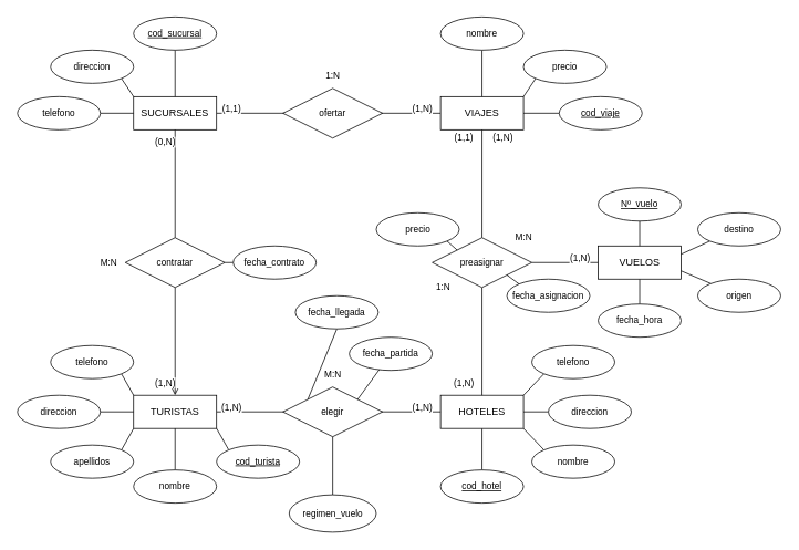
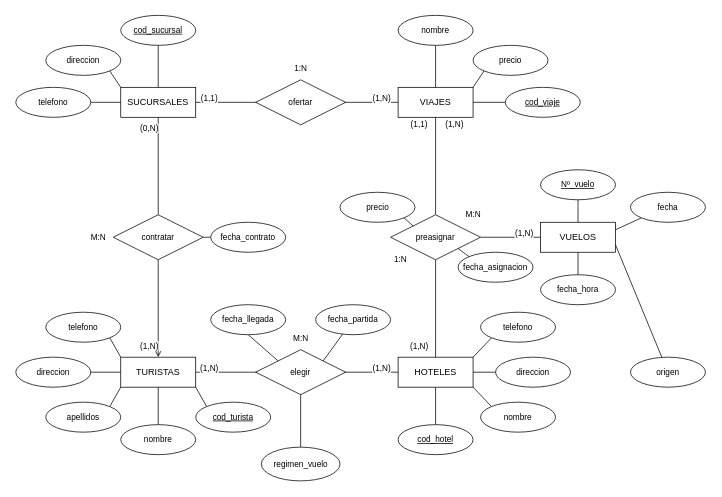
- <mxCell id="28" value="destino" style="ellipse;whiteSpace=wrap;html=1;align=center;fontFamily=Helvetica;fontSize=11;fontColor=default;labelBackgroundColor=default;" vertex="1" parent="1"><mxGeometry x="840" y="256" width="100" height="40" as="geometry" /></mxCell>
+ <mxCell id="28" value="fecha" style="ellipse;whiteSpace=wrap;html=1;align=center;fontFamily=Helvetica;fontSize=11;fontColor=default;labelBackgroundColor=default;" vertex="1" parent="1"><mxGeometry x="840" y="256" width="100" height="40" as="geometry" /></mxCell>
- <mxCell id="26" value="origen" style="ellipse;whiteSpace=wrap;html=1;align=center;fontFamily=Helvetica;fontSize=11;fontColor=default;labelBackgroundColor=default;" vertex="1" parent="1"><mxGeometry x="840" y="336" width="100" height="40" as="geometry" /></mxCell>
+ <mxCell id="26" value="origen" style="ellipse;whiteSpace=wrap;html=1;align=center;fontFamily=Helvetica;fontSize=11;fontColor=default;labelBackgroundColor=default;" vertex="1" parent="1"><mxGeometry x="840" y="476" width="100" height="40" as="geometry" /></mxCell>
- <mxCell id="42" value="fecha_llegada" style="ellipse;whiteSpace=wrap;html=1;align=center;fontFamily=Helvetica;fontSize=11;fontColor=default;labelBackgroundColor=default;" vertex="1" parent="1"><mxGeometry x="355" y="356" width="100" height="40" as="geometry" /></mxCell>
+ <mxCell id="42" value="fecha_llegada" style="ellipse;whiteSpace=wrap;html=1;align=center;fontFamily=Helvetica;fontSize=11;fontColor=default;labelBackgroundColor=default;" vertex="1" parent="1"><mxGeometry x="280" y="406" width="100" height="40" as="geometry" /></mxCell>
